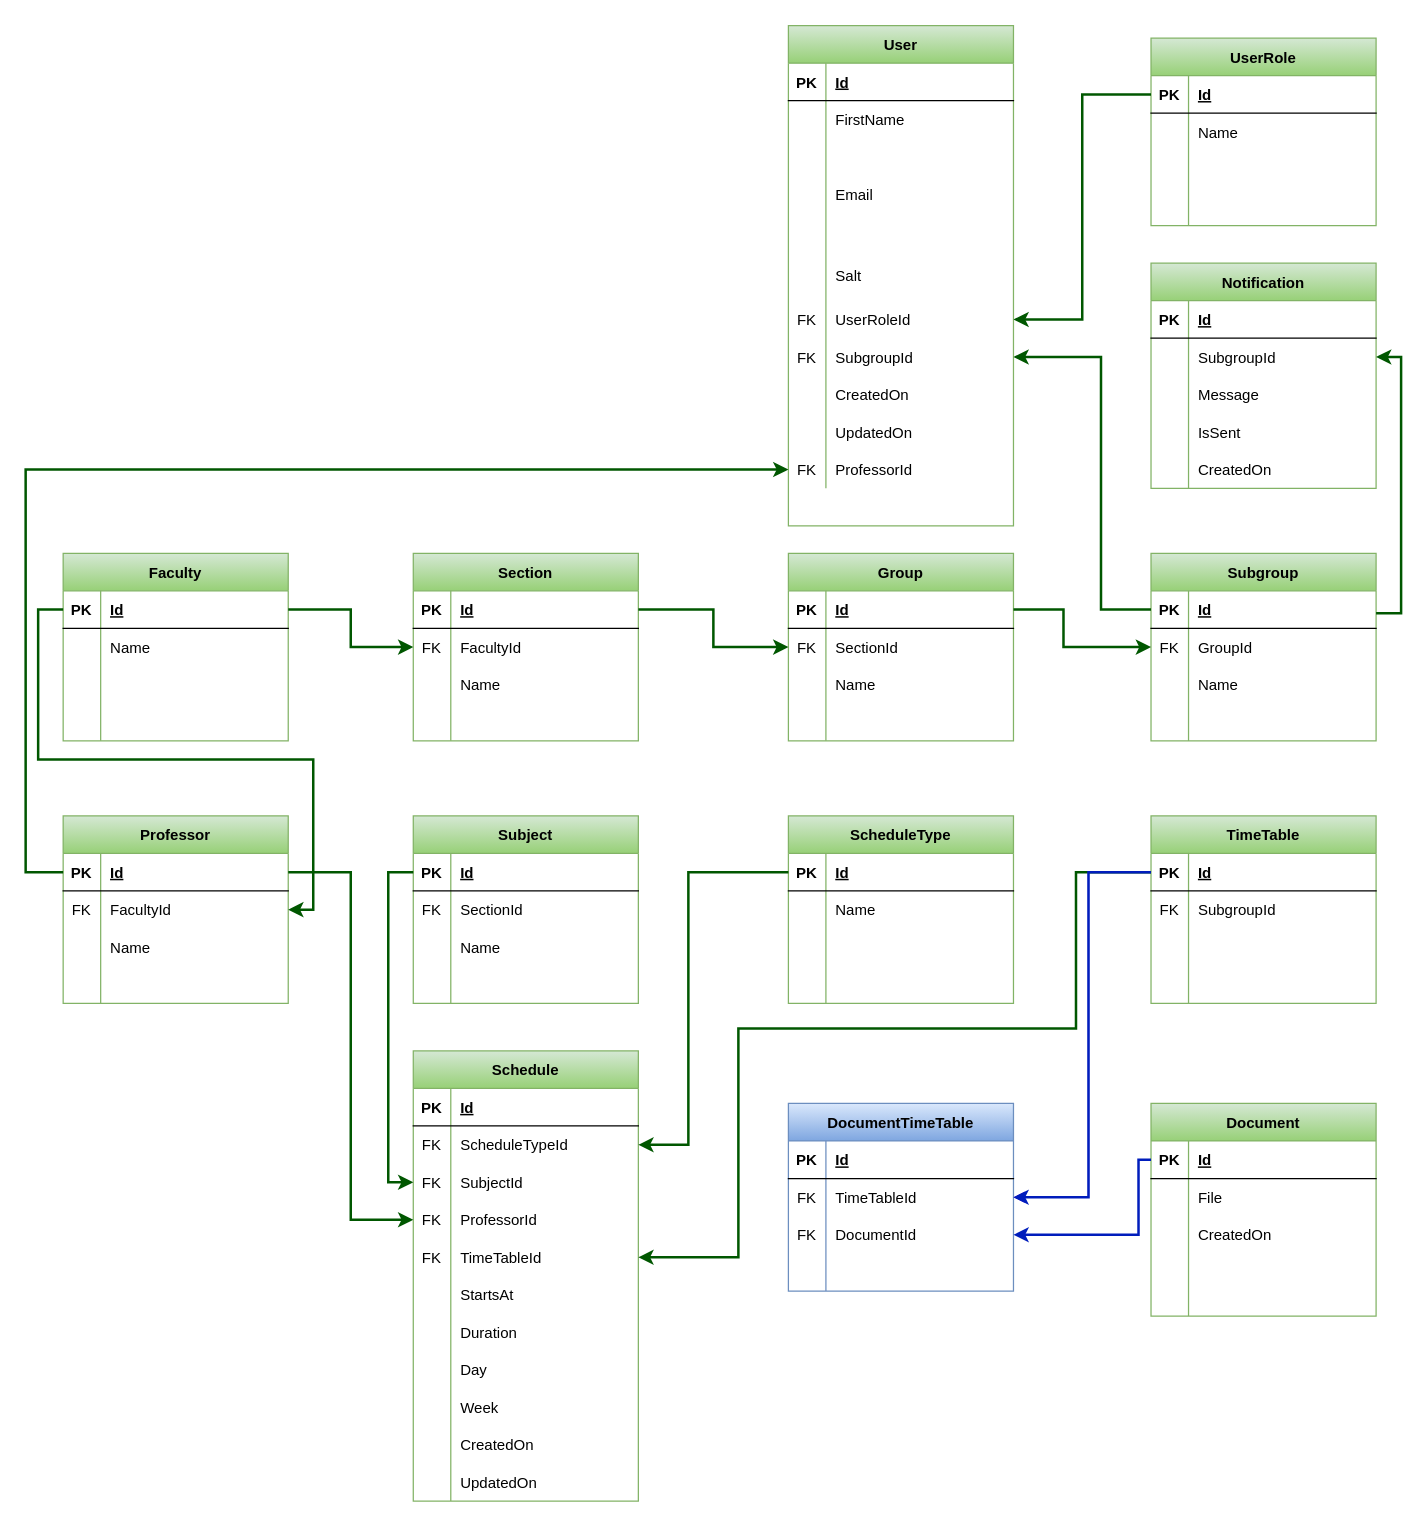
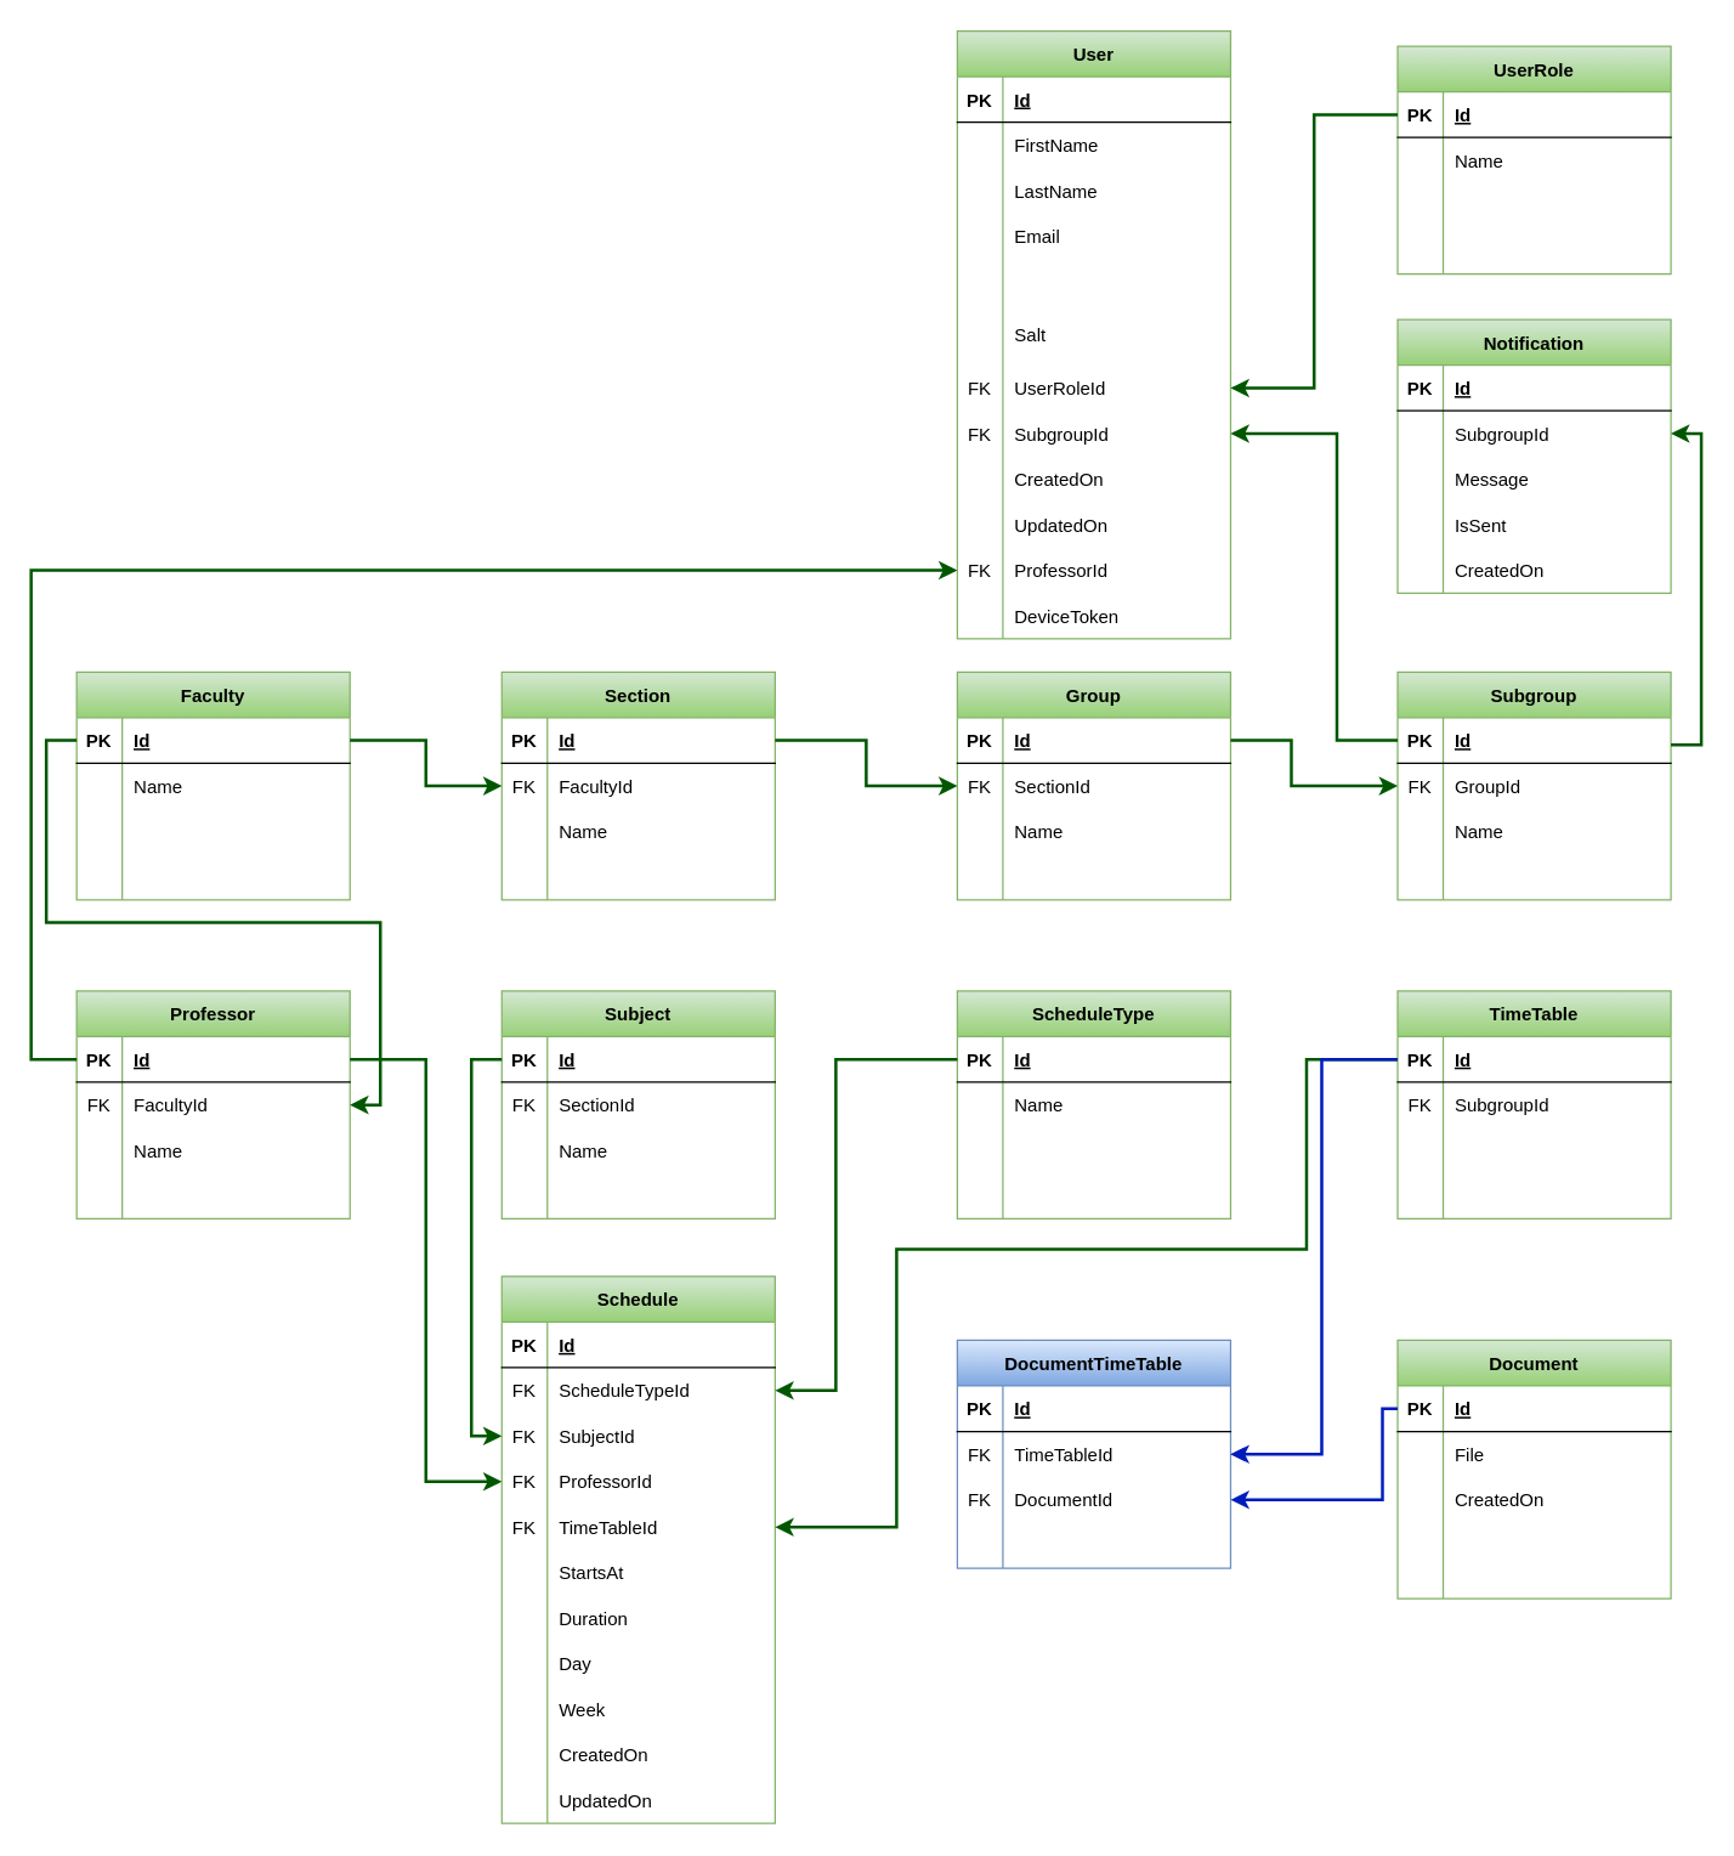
+ <mxCell id="187" value="LastName" style="shape=partialRectangle;connectable=0;fillColor=none;top=0;left=0;bottom=0;right=0;align=left;spacingLeft=6;overflow=hidden;" parent="185" vertex="1"><mxGeometry x="30" width="150" height="30" as="geometry"><mxRectangle width="150" height="30" as="alternateBounds" /></mxGeometry></mxCell>
+ <mxCell id="213" value="DeviceToken" style="shape=partialRectangle;connectable=0;fillColor=none;top=0;left=0;bottom=0;right=0;align=left;spacingLeft=6;overflow=hidden;" vertex="1" parent="211"><mxGeometry x="30" width="150" height="30" as="geometry"><mxRectangle width="150" height="30" as="alternateBounds" /></mxGeometry></mxCell>
